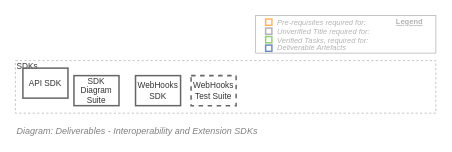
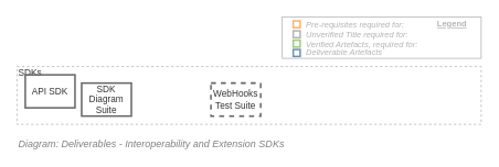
- <mxCell id="13" value="Verified Tasks, required for:" style="text;html=1;strokeColor=none;fillColor=none;align=left;verticalAlign=middle;whiteSpace=wrap;rounded=0;fontSize=10;fontStyle=2;fontColor=#B3B3B3;" vertex="1" parent="8"><mxGeometry x="26.59" y="30" width="213.41" height="6.33" as="geometry" /></mxCell>
+ <mxCell id="13" value="Verified Artefacts, required for:" style="text;html=1;strokeColor=none;fillColor=none;align=left;verticalAlign=middle;whiteSpace=wrap;rounded=0;fontSize=10;fontStyle=2;fontColor=#B3B3B3;" vertex="1" parent="8"><mxGeometry x="26.59" y="30" width="213.41" height="6.33" as="geometry" /></mxCell>
- <mxCell id="5" value="WebHooks&lt;br&gt;SDK" style="rounded=0;whiteSpace=wrap;html=1;shadow=0;glass=0;comic=0;strokeColor=#666666;fontSize=11;align=center;fontColor=#333333;recursiveResize=0;container=1;collapsible=0;strokeWidth=2;fillColor=none;" vertex="1" parent="2"><mxGeometry x="160" y="20" width="60" height="40" as="geometry" /></mxCell>
